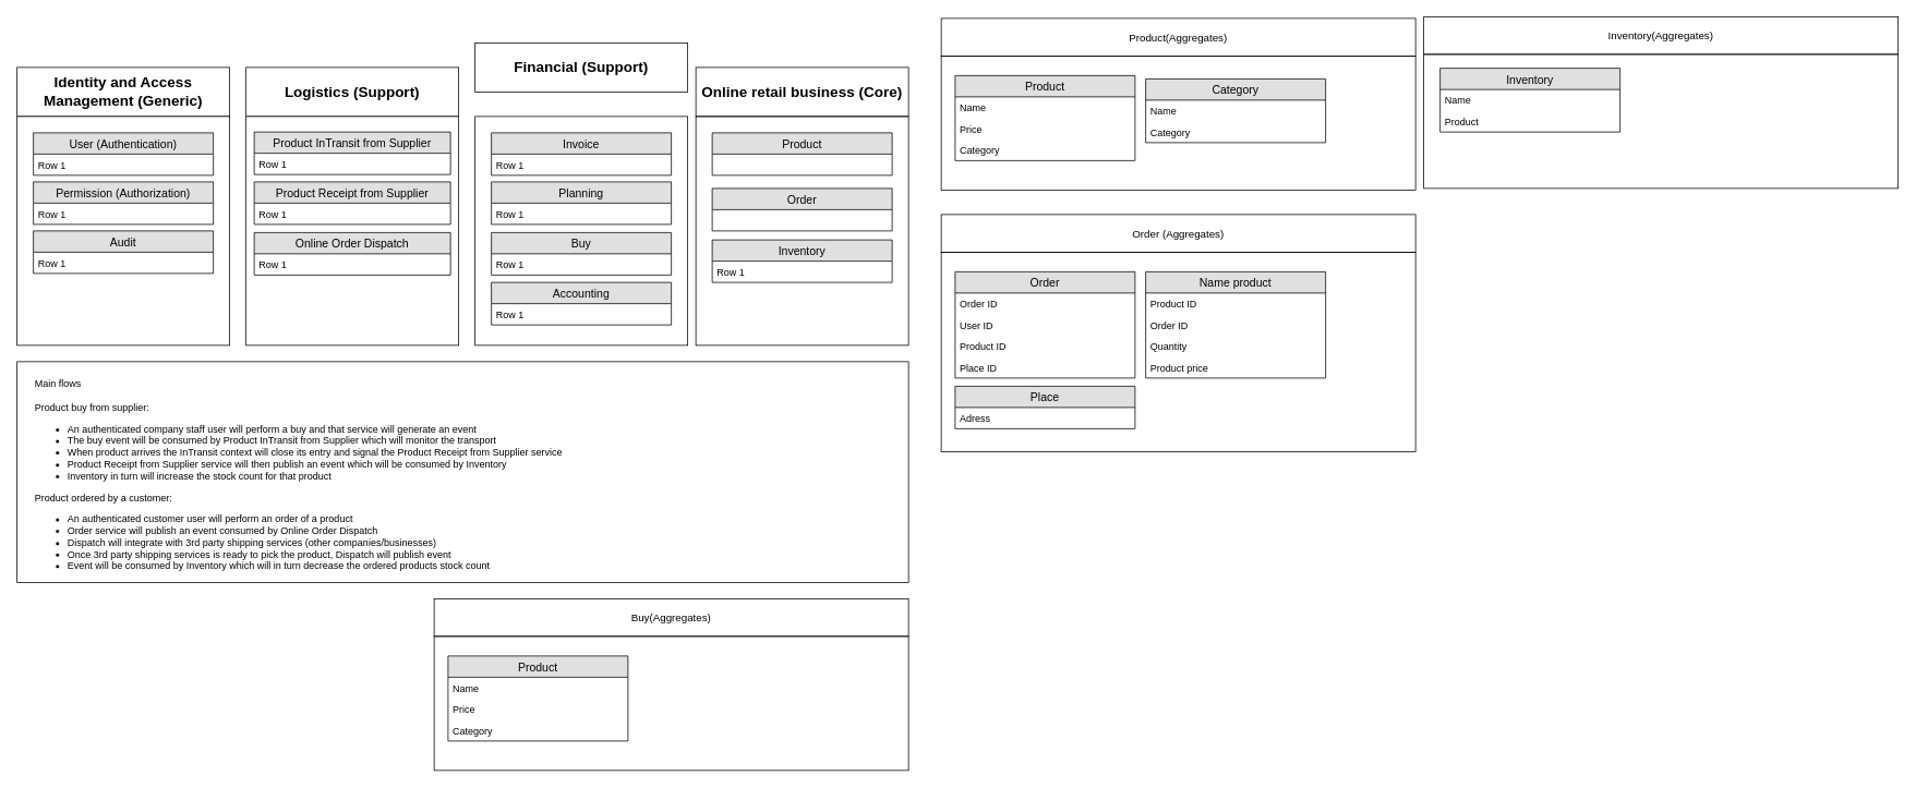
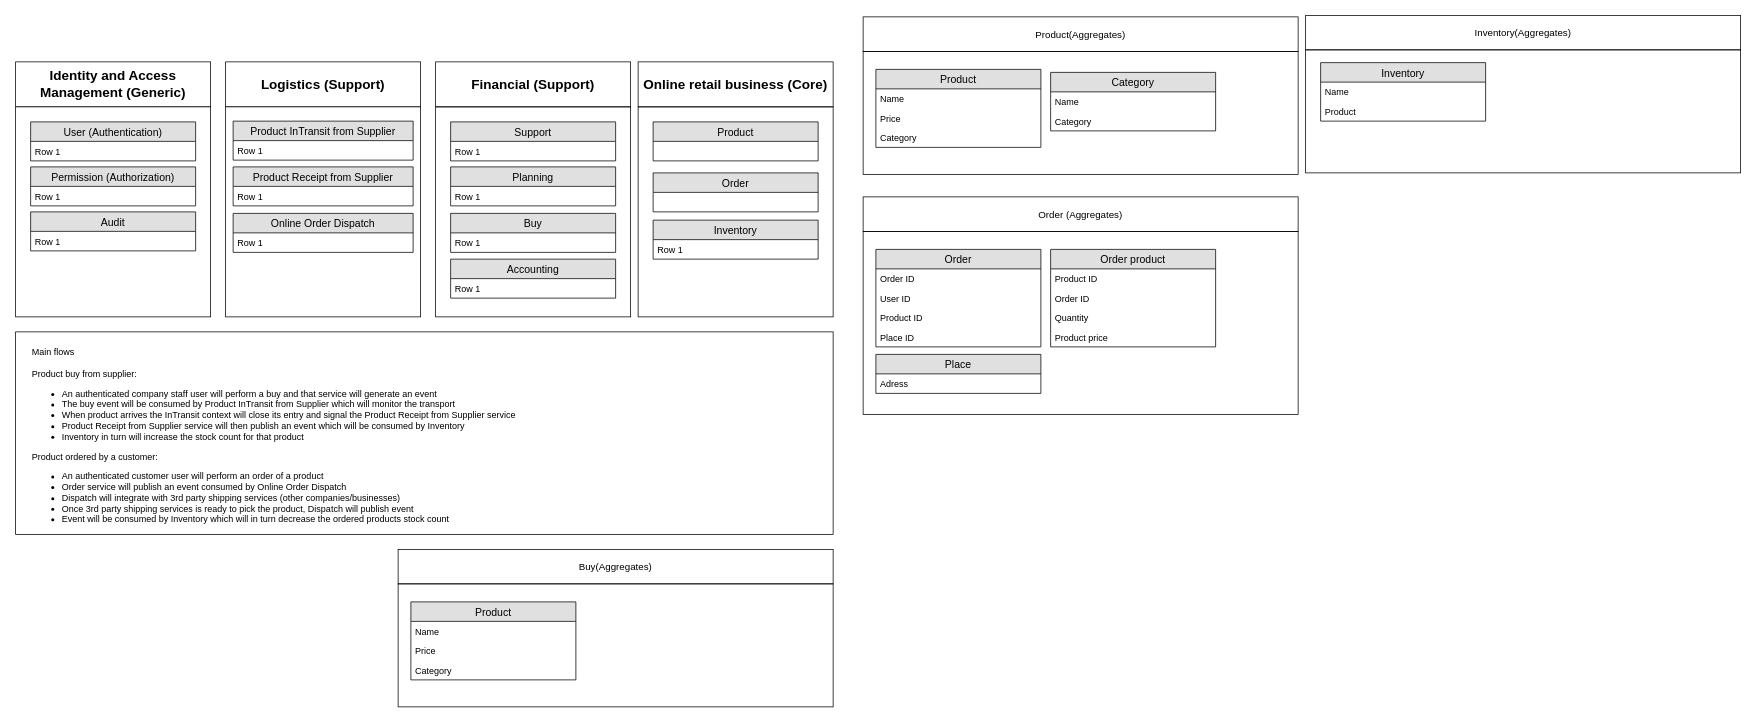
- <mxCell id="7" value="&lt;font size=&quot;1&quot;&gt;&lt;b style=&quot;font-size: 18px&quot;&gt;Financial (Support)&lt;/b&gt;&lt;/font&gt;" style="text;html=1;strokeColor=#000000;fillColor=none;align=center;verticalAlign=middle;whiteSpace=wrap;rounded=0;fontSize=13;" parent="1" vertex="1"><mxGeometry x="580" y="52" width="260" height="60" as="geometry" /></mxCell>
+ <mxCell id="7" value="&lt;font size=&quot;1&quot;&gt;&lt;b style=&quot;font-size: 18px&quot;&gt;Financial (Support)&lt;/b&gt;&lt;/font&gt;" style="text;html=1;strokeColor=#000000;fillColor=none;align=center;verticalAlign=middle;whiteSpace=wrap;rounded=0;fontSize=13;" parent="1" vertex="1"><mxGeometry x="580" y="82" width="260" height="60" as="geometry" /></mxCell>
- <mxCell id="14" value="Invoice" style="swimlane;fontStyle=0;childLayout=stackLayout;horizontal=1;startSize=26;fillColor=#e0e0e0;horizontalStack=0;resizeParent=1;resizeParentMax=0;resizeLast=0;collapsible=1;marginBottom=0;swimlaneFillColor=#ffffff;align=center;fontSize=14;strokeColor=#000000;" parent="1" vertex="1"><mxGeometry y="162" width="220" height="52" as="geometry" x="600" /></mxCell>
+ <mxCell id="14" value="Support" style="swimlane;fontStyle=0;childLayout=stackLayout;horizontal=1;startSize=26;fillColor=#e0e0e0;horizontalStack=0;resizeParent=1;resizeParentMax=0;resizeLast=0;collapsible=1;marginBottom=0;swimlaneFillColor=#ffffff;align=center;fontSize=14;strokeColor=#000000;" parent="1" vertex="1"><mxGeometry y="162" width="220" height="52" as="geometry" x="600" /></mxCell>
- <mxCell id="44" value="Name product" style="swimlane;fontStyle=0;childLayout=stackLayout;horizontal=1;startSize=26;fillColor=#e0e0e0;horizontalStack=0;resizeParent=1;resizeParentMax=0;resizeLast=0;collapsible=1;marginBottom=0;swimlaneFillColor=#ffffff;align=center;fontSize=14;strokeColor=#000000;" parent="1" vertex="1"><mxGeometry x="1400" y="332" width="220" height="130" as="geometry" /></mxCell>
+ <mxCell id="44" value="Order product" style="swimlane;fontStyle=0;childLayout=stackLayout;horizontal=1;startSize=26;fillColor=#e0e0e0;horizontalStack=0;resizeParent=1;resizeParentMax=0;resizeLast=0;collapsible=1;marginBottom=0;swimlaneFillColor=#ffffff;align=center;fontSize=14;strokeColor=#000000;" parent="1" vertex="1"><mxGeometry x="1400" y="332" width="220" height="130" as="geometry" /></mxCell>
